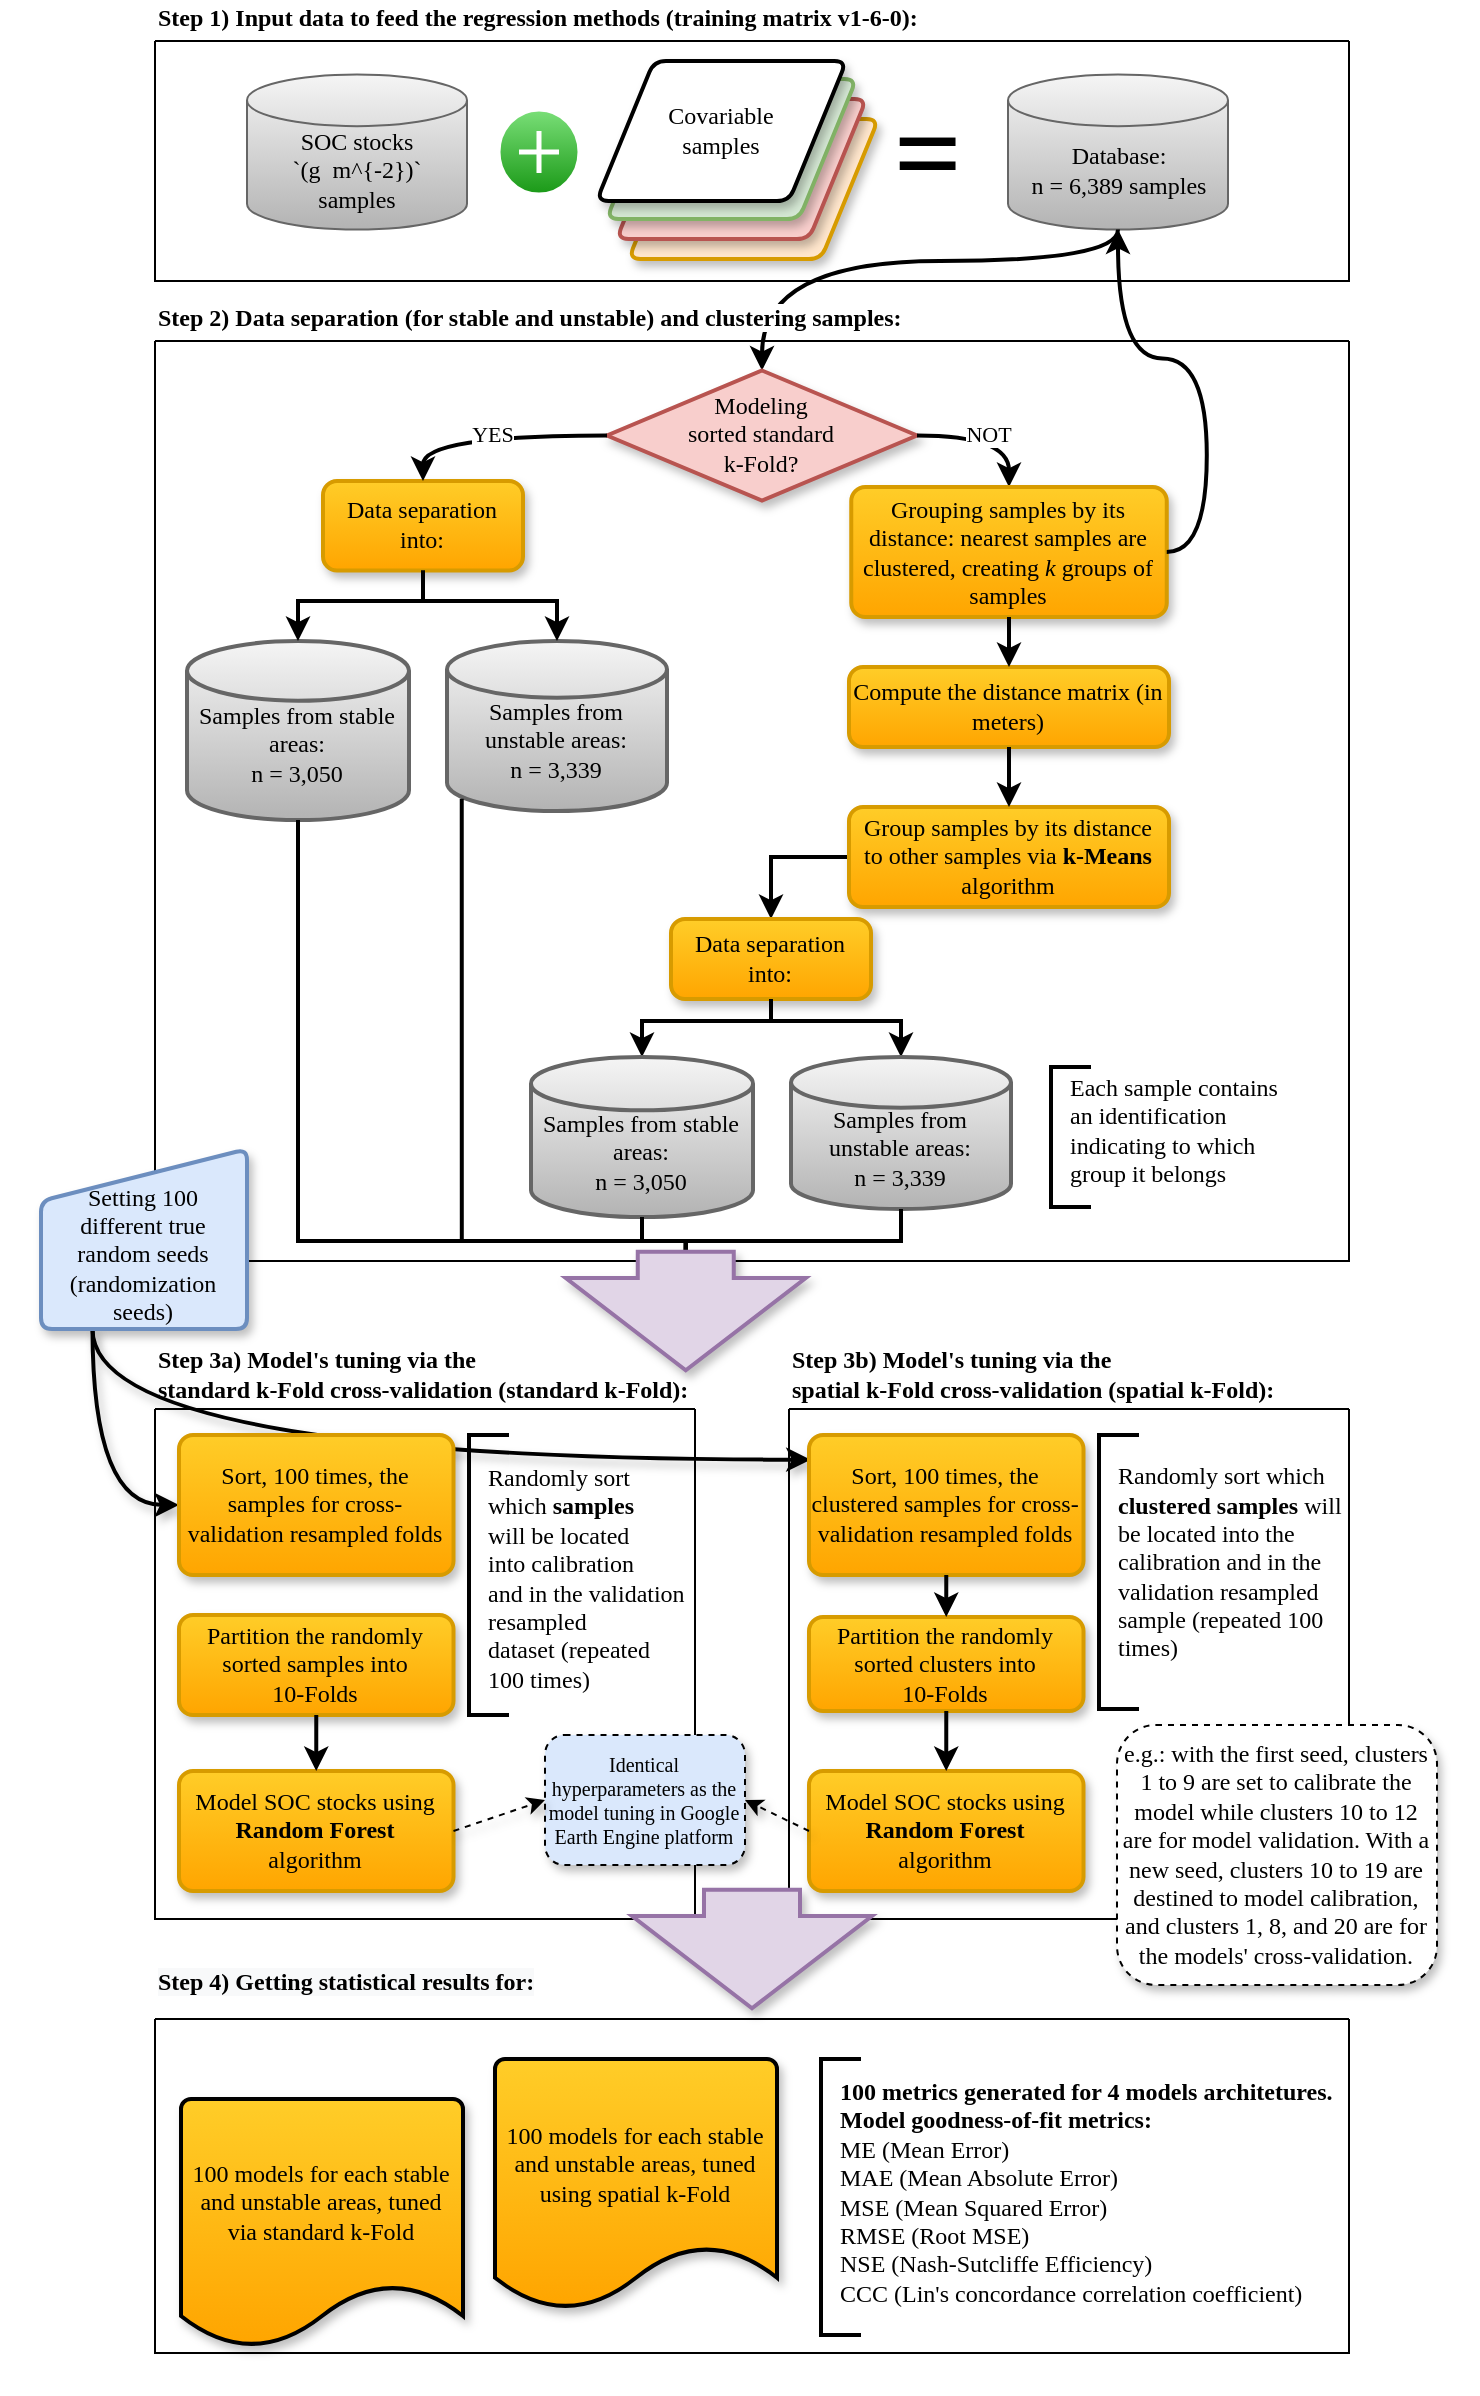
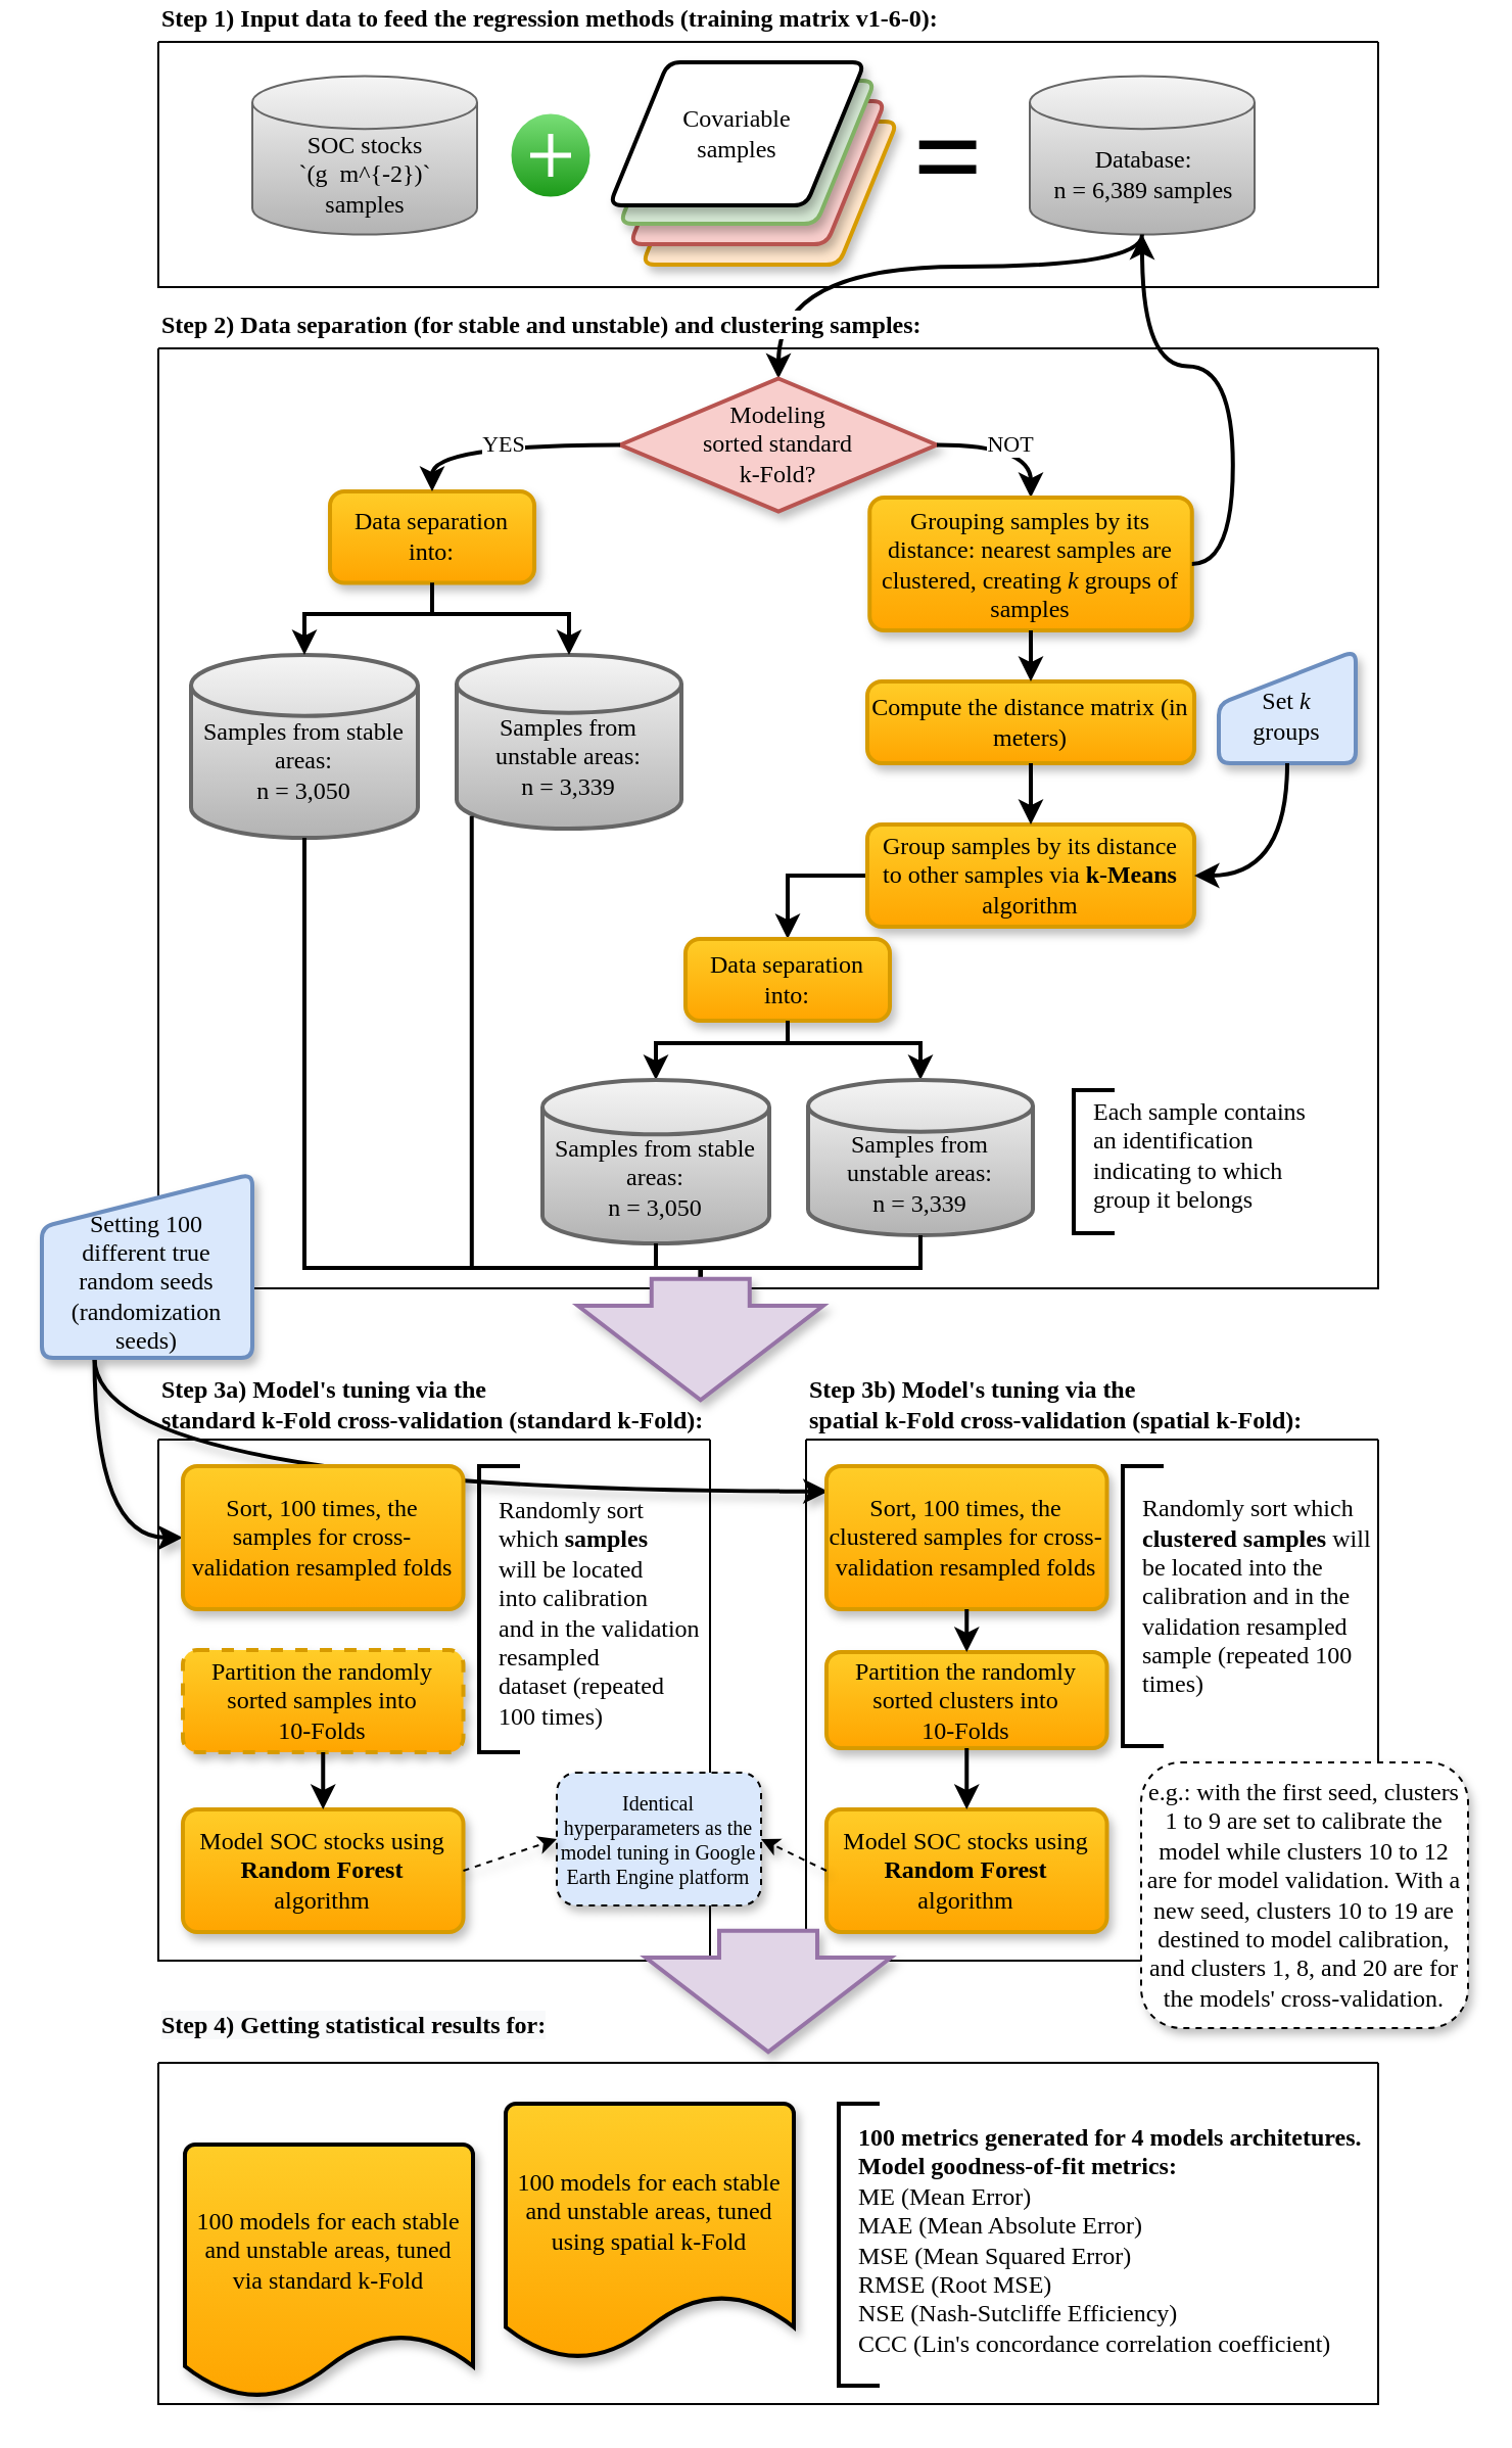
+ <mxCell id="33" value="Set &lt;i&gt;k&lt;/i&gt;&lt;br&gt;groups" style="html=1;strokeWidth=2;shape=manualInput;whiteSpace=wrap;rounded=1;size=26;arcSize=11;shadow=1;fontFamily=Times New Roman;fillColor=#dae8fc;spacingTop=8;strokeColor=#6c8ebf;" parent="29" vertex="1"><mxGeometry x="172" y="75" width="67" height="55" as="geometry" /></mxCell>
+ <mxCell id="37" style="edgeStyle=orthogonalEdgeStyle;rounded=0;orthogonalLoop=1;jettySize=auto;html=1;exitX=0.5;exitY=1;exitDx=0;exitDy=0;entryX=1;entryY=0.5;entryDx=0;entryDy=0;fontFamily=Times New Roman;strokeWidth=2;curved=1;" parent="29" source="33" target="32" edge="1"><mxGeometry relative="1" as="geometry" /></mxCell>
- <mxCell id="51" value="Partition the randomly sorted samples into&lt;br&gt;10-Folds" style="rounded=1;whiteSpace=wrap;html=1;absoluteArcSize=1;arcSize=14;strokeWidth=2;fontFamily=Times New Roman;shadow=1;fillColor=#ffcd28;gradientColor=#ffa500;strokeColor=#d79b00;fontStyle=0" parent="47" vertex="1"><mxGeometry y="90" width="137.25" height="50" as="geometry" /></mxCell>
+ <mxCell id="51" value="Partition the randomly sorted samples into&lt;br&gt;10-Folds" style="rounded=1;whiteSpace=wrap;html=1;absoluteArcSize=1;arcSize=14;strokeWidth=2;fontFamily=Times New Roman;shadow=1;fillColor=#ffcd28;gradientColor=#ffa500;strokeColor=#d79b00;fontStyle=0;dashed=1;" parent="47" vertex="1"><mxGeometry y="90" width="137.25" height="50" as="geometry" /></mxCell>
